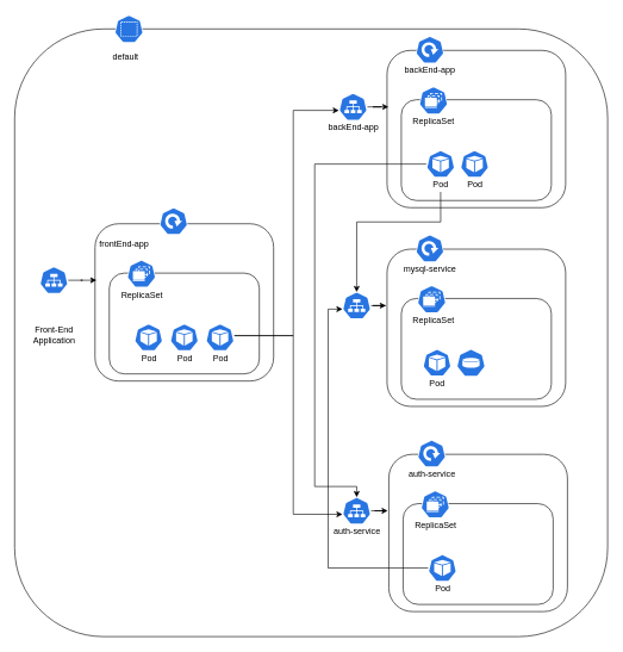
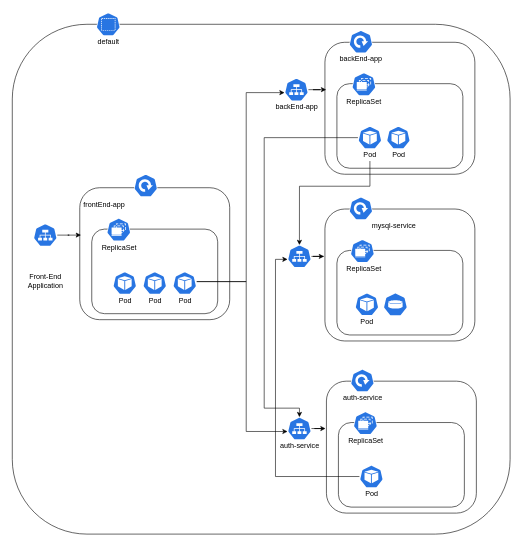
- <mxCell id="20" value="default" style="text;strokeColor=none;fillColor=none;html=1;fontSize=12;fontStyle=0;verticalAlign=middle;align=center;" parent="1" vertex="1"><mxGeometry x="150" y="70" width="50" height="20" as="geometry" /></mxCell>
+ <mxCell id="20" value="default" style="text;strokeColor=none;fillColor=none;html=1;fontSize=12;fontStyle=0;verticalAlign=middle;align=center;" parent="1" vertex="1"><mxGeometry x="155" y="60" width="50" height="20" as="geometry" /></mxCell>
- <mxCell id="55" value="mysql-service" style="text;strokeColor=none;fillColor=none;html=1;fontSize=12;fontStyle=0;verticalAlign=middle;align=center;" vertex="1" parent="1"><mxGeometry x="576.25" y="366" width="50" height="20" as="geometry" /></mxCell>
+ <mxCell id="55" value="mysql-service" style="text;strokeColor=none;fillColor=none;html=1;fontSize=12;fontStyle=0;verticalAlign=middle;align=center;" vertex="1" parent="1"><mxGeometry x="631.25" y="366" width="50" height="20" as="geometry" /></mxCell>
